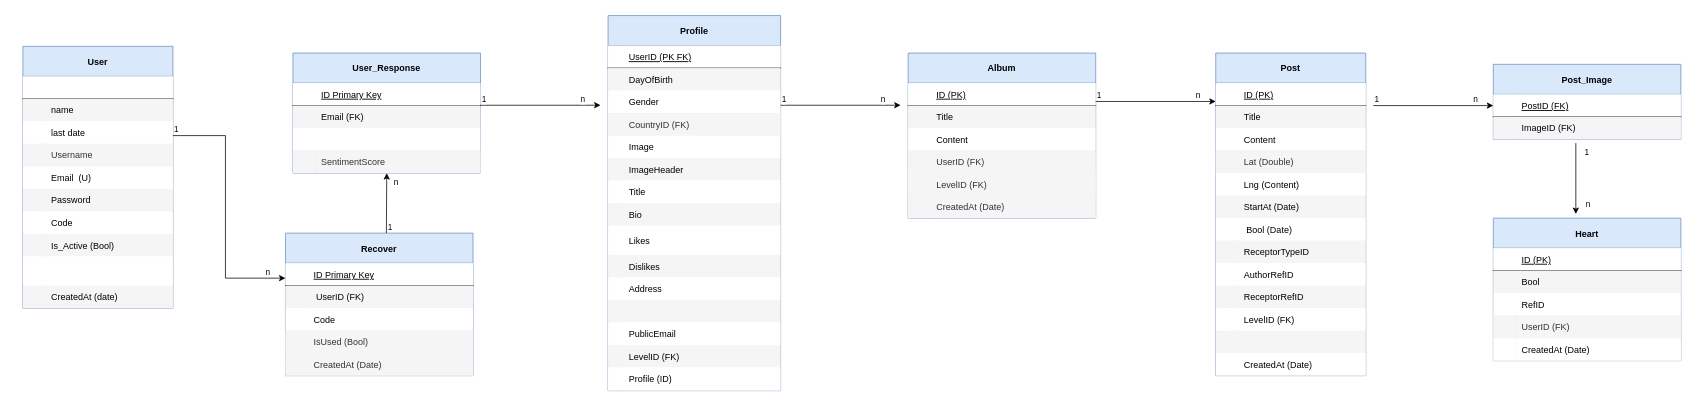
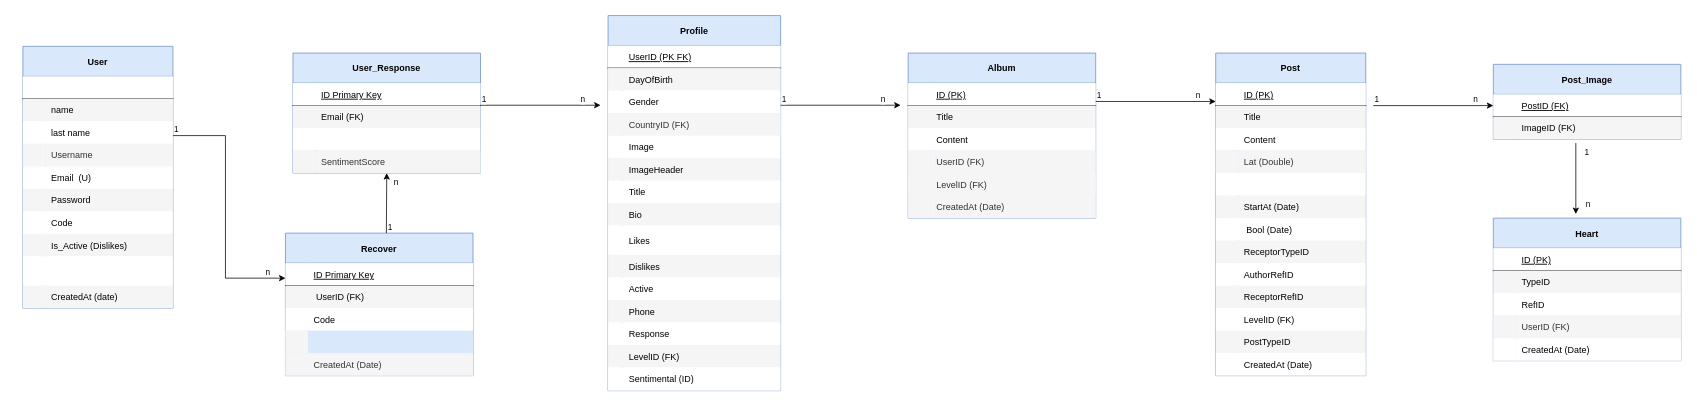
- <mxCell id="10" value="last date" style="shape=partialRectangle;overflow=hidden;connectable=0;fillColor=none;top=0;left=0;bottom=0;right=0;align=left;spacingLeft=6;" vertex="1" parent="8"><mxGeometry x="30" width="170" height="30" as="geometry"><mxRectangle width="170" height="30" as="alternateBounds" /></mxGeometry></mxCell>
+ <mxCell id="10" value="last name" style="shape=partialRectangle;overflow=hidden;connectable=0;fillColor=none;top=0;left=0;bottom=0;right=0;align=left;spacingLeft=6;" vertex="1" parent="8"><mxGeometry x="30" width="170" height="30" as="geometry"><mxRectangle width="170" height="30" as="alternateBounds" /></mxGeometry></mxCell>
- <mxCell id="133" value="Lng (Content)" style="shape=partialRectangle;overflow=hidden;connectable=0;fillColor=none;top=0;left=0;bottom=0;right=0;align=left;spacingLeft=6;" vertex="1" parent="131"><mxGeometry x="30" width="170" height="30" as="geometry"><mxRectangle width="170" height="30" as="alternateBounds" /></mxGeometry></mxCell>
- <mxCell id="25" value="Is_Active (Bool)" style="shape=partialRectangle;overflow=hidden;connectable=0;fillColor=none;top=0;left=0;bottom=0;right=0;align=left;spacingLeft=6;" vertex="1" parent="23"><mxGeometry x="30" width="170" height="30" as="geometry"><mxRectangle width="170" height="30" as="alternateBounds" /></mxGeometry></mxCell>
+ <mxCell id="25" value="Is_Active (Dislikes)" style="shape=partialRectangle;overflow=hidden;connectable=0;fillColor=none;top=0;left=0;bottom=0;right=0;align=left;spacingLeft=6;" vertex="1" parent="23"><mxGeometry x="30" width="170" height="30" as="geometry"><mxRectangle width="170" height="30" as="alternateBounds" /></mxGeometry></mxCell>
- <mxCell id="196" value="Bool             " style="shape=partialRectangle;overflow=hidden;connectable=0;fillColor=none;top=0;left=0;bottom=0;right=0;align=left;spacingLeft=6;" vertex="1" parent="194"><mxGeometry x="30" width="220" height="30" as="geometry"><mxRectangle width="220" height="30" as="alternateBounds" /></mxGeometry></mxCell>
+ <mxCell id="196" value="TypeID             " style="shape=partialRectangle;overflow=hidden;connectable=0;fillColor=none;top=0;left=0;bottom=0;right=0;align=left;spacingLeft=6;" vertex="1" parent="194"><mxGeometry x="30" width="220" height="30" as="geometry"><mxRectangle width="220" height="30" as="alternateBounds" /></mxGeometry></mxCell>
- <mxCell id="77" value="Address" style="shape=partialRectangle;overflow=hidden;connectable=0;fillColor=none;top=0;left=0;bottom=0;right=0;align=left;spacingLeft=6;" vertex="1" parent="75"><mxGeometry x="20" width="210" height="30" as="geometry"><mxRectangle width="210" height="30" as="alternateBounds" /></mxGeometry></mxCell>
+ <mxCell id="77" value="Active" style="shape=partialRectangle;overflow=hidden;connectable=0;fillColor=none;top=0;left=0;bottom=0;right=0;align=left;spacingLeft=6;" vertex="1" parent="75"><mxGeometry x="20" width="210" height="30" as="geometry"><mxRectangle width="210" height="30" as="alternateBounds" /></mxGeometry></mxCell>
+ <mxCell id="80" value="Phone" style="shape=partialRectangle;overflow=hidden;connectable=0;fillColor=none;top=0;left=0;bottom=0;right=0;align=left;spacingLeft=6;" vertex="1" parent="78"><mxGeometry x="20" width="210" height="30" as="geometry"><mxRectangle width="210" height="30" as="alternateBounds" /></mxGeometry></mxCell>
- <mxCell id="83" value="PublicEmail" style="shape=partialRectangle;overflow=hidden;connectable=0;fillColor=none;top=0;left=0;bottom=0;right=0;align=left;spacingLeft=6;" vertex="1" parent="81"><mxGeometry x="20" width="210" height="30" as="geometry"><mxRectangle width="210" height="30" as="alternateBounds" /></mxGeometry></mxCell>
+ <mxCell id="83" value="Response" style="shape=partialRectangle;overflow=hidden;connectable=0;fillColor=none;top=0;left=0;bottom=0;right=0;align=left;spacingLeft=6;" vertex="1" parent="81"><mxGeometry x="20" width="210" height="30" as="geometry"><mxRectangle width="210" height="30" as="alternateBounds" /></mxGeometry></mxCell>
- <mxCell id="183" value="IsUsed (Bool) " style="shape=partialRectangle;overflow=hidden;connectable=0;fillColor=#f5f5f5;top=0;left=0;bottom=0;right=0;align=left;spacingLeft=6;fontColor=#333333;strokeColor=#666666;" vertex="1" parent="181"><mxGeometry x="30" width="220" height="30" as="geometry"><mxRectangle width="220" height="30" as="alternateBounds" /></mxGeometry></mxCell>
+ <mxCell id="154" value="PostTypeID" style="shape=partialRectangle;overflow=hidden;connectable=0;fillColor=none;top=0;left=0;bottom=0;right=0;align=left;spacingLeft=6;" vertex="1" parent="152"><mxGeometry x="30" width="170" height="30" as="geometry"><mxRectangle width="170" height="30" as="alternateBounds" /></mxGeometry></mxCell>
- <mxCell id="89" value="Profile (ID)" style="shape=partialRectangle;overflow=hidden;connectable=0;fillColor=none;top=0;left=0;bottom=0;right=0;align=left;spacingLeft=6;" vertex="1" parent="87"><mxGeometry x="20" width="210" height="31" as="geometry"><mxRectangle width="210" height="31" as="alternateBounds" /></mxGeometry></mxCell>
+ <mxCell id="89" value="Sentimental (ID)" style="shape=partialRectangle;overflow=hidden;connectable=0;fillColor=none;top=0;left=0;bottom=0;right=0;align=left;spacingLeft=6;" vertex="1" parent="87"><mxGeometry x="20" width="210" height="31" as="geometry"><mxRectangle width="210" height="31" as="alternateBounds" /></mxGeometry></mxCell>
